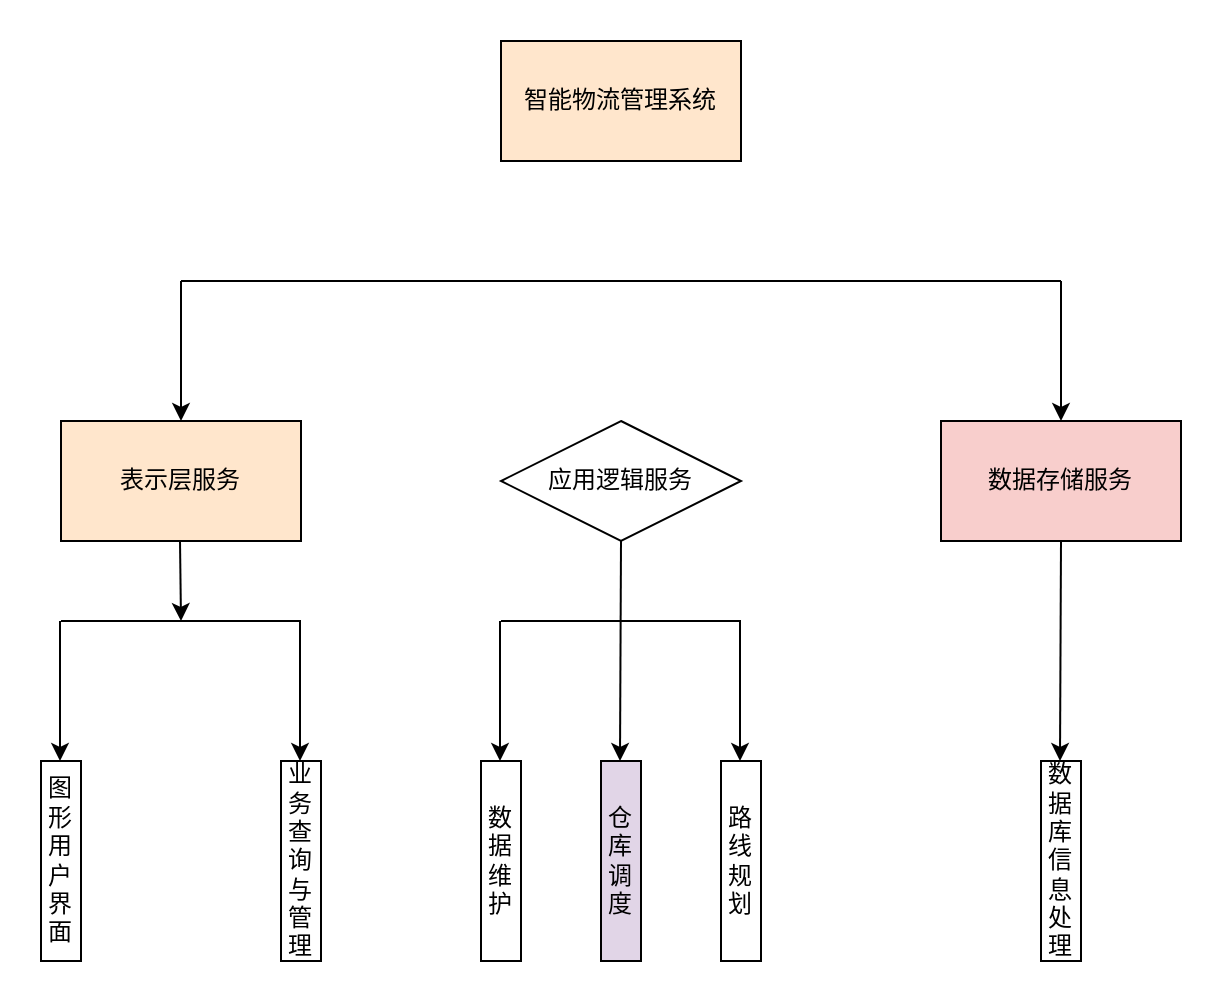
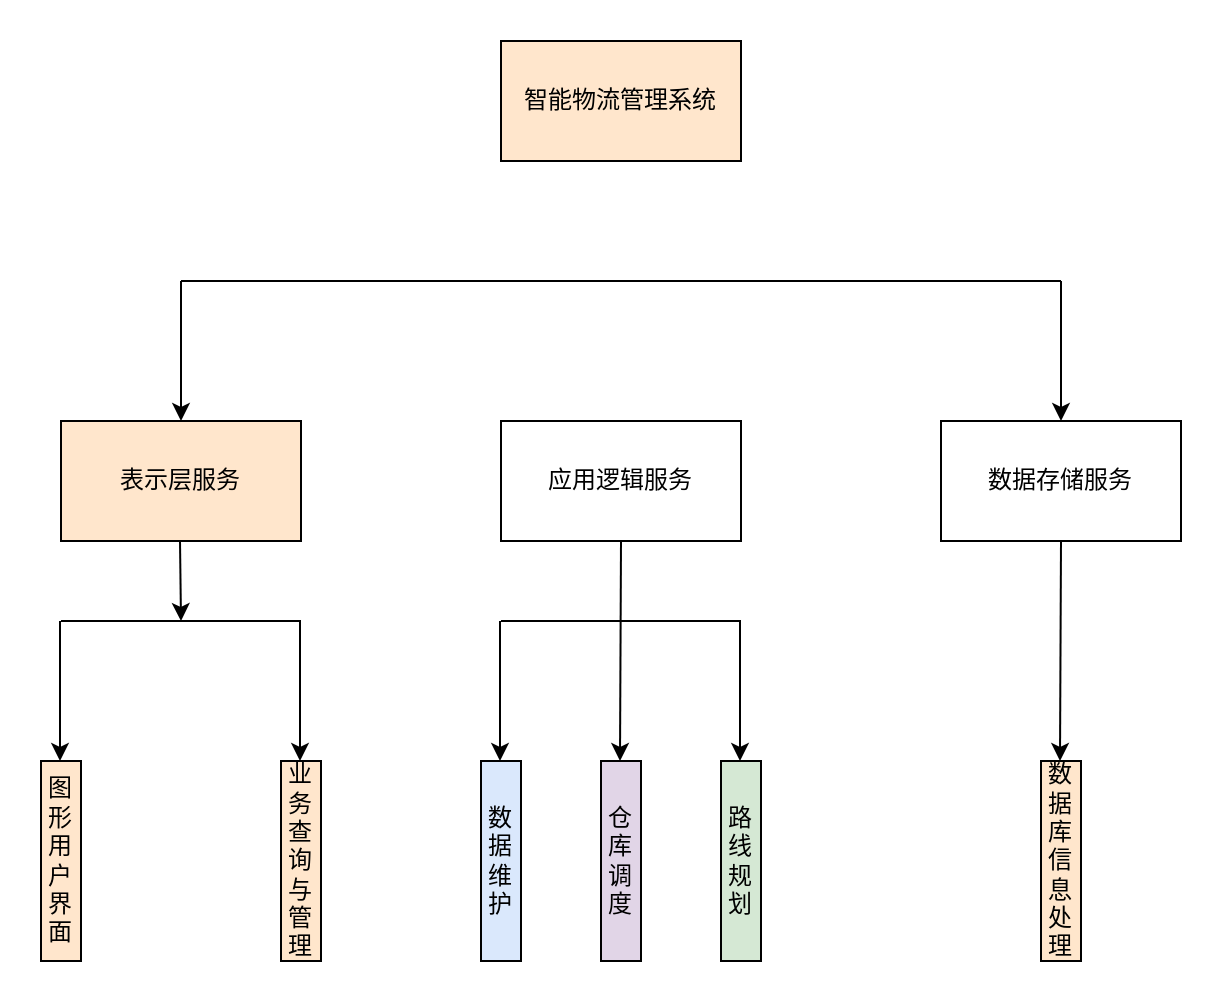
- <mxCell id="3" value="应用逻辑服务" style="rhombus;whiteSpace=wrap;html=1;" vertex="1" parent="1"><mxGeometry x="250" y="210" width="120" height="60" as="geometry" /></mxCell>
+ <mxCell id="3" value="应用逻辑服务" style="rounded=0;whiteSpace=wrap;html=1;" vertex="1" parent="1"><mxGeometry x="250" y="210" width="120" height="60" as="geometry" /></mxCell>
- <mxCell id="4" value="数据存储服务" style="rounded=0;whiteSpace=wrap;html=1;fillColor=#f8cecc;" vertex="1" parent="1"><mxGeometry x="470" y="210" width="120" height="60" as="geometry" /></mxCell>
+ <mxCell id="4" value="数据存储服务" style="rounded=0;whiteSpace=wrap;html=1;" vertex="1" parent="1"><mxGeometry x="470" y="210" width="120" height="60" as="geometry" /></mxCell>
- <mxCell id="13" value="图形用户界面" style="rounded=0;whiteSpace=wrap;html=1;" vertex="1" parent="1"><mxGeometry x="20" y="380" width="20" height="100" as="geometry" /></mxCell>
+ <mxCell id="13" value="图形用户界面" style="rounded=0;whiteSpace=wrap;html=1;fillColor=#ffe6cc;" vertex="1" parent="1"><mxGeometry x="20" y="380" width="20" height="100" as="geometry" /></mxCell>
- <mxCell id="14" value="业务查询与管理" style="rounded=0;whiteSpace=wrap;html=1;" vertex="1" parent="1"><mxGeometry x="140" y="380" width="20" height="100" as="geometry" /></mxCell>
+ <mxCell id="14" value="业务查询与管理" style="rounded=0;whiteSpace=wrap;html=1;fillColor=#ffe6cc;" vertex="1" parent="1"><mxGeometry x="140" y="380" width="20" height="100" as="geometry" /></mxCell>
- <mxCell id="18" value="数据维护" style="rounded=0;whiteSpace=wrap;html=1;" vertex="1" parent="1"><mxGeometry x="240" y="380" width="20" height="100" as="geometry" /></mxCell>
+ <mxCell id="18" value="数据维护" style="rounded=0;whiteSpace=wrap;html=1;fillColor=#dae8fc;" vertex="1" parent="1"><mxGeometry x="240" y="380" width="20" height="100" as="geometry" /></mxCell>
- <mxCell id="19" value="路线规划" style="rounded=0;whiteSpace=wrap;html=1;" vertex="1" parent="1"><mxGeometry x="360" y="380" width="20" height="100" as="geometry" /></mxCell>
+ <mxCell id="19" value="路线规划" style="rounded=0;whiteSpace=wrap;html=1;fillColor=#d5e8d4;" vertex="1" parent="1"><mxGeometry x="360" y="380" width="20" height="100" as="geometry" /></mxCell>
- <mxCell id="23" value="数据库信息处理" style="rounded=0;whiteSpace=wrap;html=1;" vertex="1" parent="1"><mxGeometry x="520" y="380" width="20" height="100" as="geometry" /></mxCell>
+ <mxCell id="23" value="数据库信息处理" style="rounded=0;whiteSpace=wrap;html=1;fillColor=#ffe6cc;" vertex="1" parent="1"><mxGeometry x="520" y="380" width="20" height="100" as="geometry" /></mxCell>
